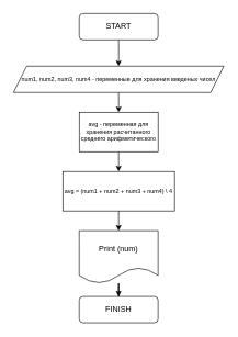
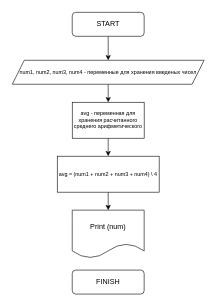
- <mxCell id="11" style="edgeStyle=orthogonalEdgeStyle;rounded=0;orthogonalLoop=1;jettySize=auto;html=1;" parent="1" source="12" target="4" edge="1"><mxGeometry relative="1" as="geometry" /></mxCell>
